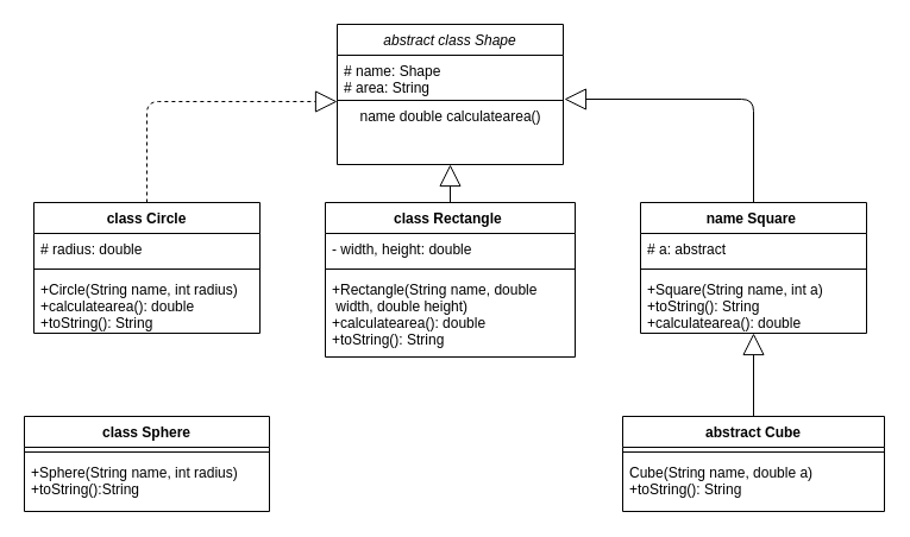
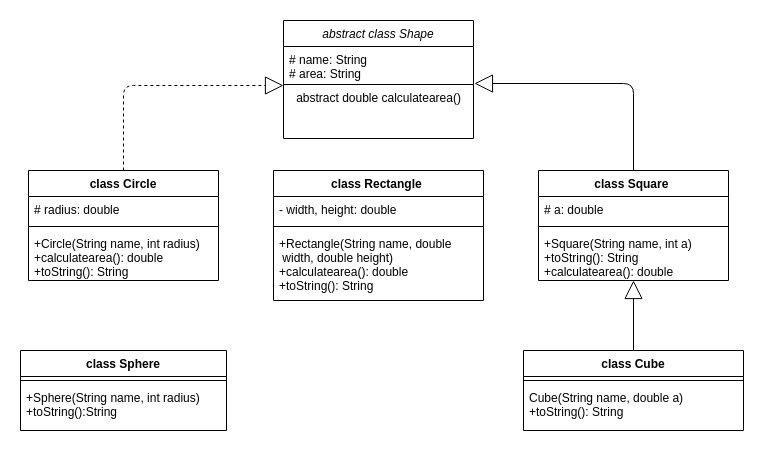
- <mxCell id="3" value="# name: Shape&#10;# area: String" style="text;align=left;verticalAlign=top;spacingLeft=4;spacingRight=4;overflow=hidden;rotatable=0;points=[[0,0.5],[1,0.5]];portConstraint=eastwest;rounded=0;shadow=0;html=0;" parent="2" vertex="1"><mxGeometry y="26" width="190" height="34" as="geometry" /></mxCell>
+ <mxCell id="3" value="# name: String&#10;# area: String" style="text;align=left;verticalAlign=top;spacingLeft=4;spacingRight=4;overflow=hidden;rotatable=0;points=[[0,0.5],[1,0.5]];portConstraint=eastwest;rounded=0;shadow=0;html=0;" parent="2" vertex="1"><mxGeometry y="26" width="190" height="34" as="geometry" /></mxCell>
- <mxCell id="5" value="name double calculatearea()" style="text;html=1;align=center;verticalAlign=middle;resizable=0;points=[];autosize=1;" vertex="1" parent="2"><mxGeometry y="68" width="190" height="20" as="geometry" /></mxCell>
+ <mxCell id="5" value="abstract double calculatearea()" style="text;html=1;align=center;verticalAlign=middle;resizable=0;points=[];autosize=1;" vertex="1" parent="2"><mxGeometry y="68" width="190" height="20" as="geometry" /></mxCell>
- <mxCell id="23" value="" style="endArrow=block;endSize=16;endFill=0;html=1;" edge="1" parent="1" source="14" target="2"><mxGeometry width="160" relative="1" as="geometry"><mxPoint x="294" y="360" as="sourcePoint" /><mxPoint x="454" y="360" as="targetPoint" /></mxGeometry></mxCell>
- <mxCell id="10" value="name Square " style="swimlane;fontStyle=1;align=center;verticalAlign=top;childLayout=stackLayout;horizontal=1;startSize=26;horizontalStack=0;resizeParent=1;resizeParentMax=0;resizeLast=0;collapsible=1;marginBottom=0;" vertex="1" parent="1"><mxGeometry x="538" y="170" width="190" height="110" as="geometry" /></mxCell>
+ <mxCell id="10" value="class Square " style="swimlane;fontStyle=1;align=center;verticalAlign=top;childLayout=stackLayout;horizontal=1;startSize=26;horizontalStack=0;resizeParent=1;resizeParentMax=0;resizeLast=0;collapsible=1;marginBottom=0;" vertex="1" parent="1"><mxGeometry x="538" y="170" width="190" height="110" as="geometry" /></mxCell>
- <mxCell id="11" value="# a: abstract" style="text;strokeColor=none;fillColor=none;align=left;verticalAlign=top;spacingLeft=4;spacingRight=4;overflow=hidden;rotatable=0;points=[[0,0.5],[1,0.5]];portConstraint=eastwest;" vertex="1" parent="10"><mxGeometry y="26" width="190" height="26" as="geometry" /></mxCell>
+ <mxCell id="11" value="# a: double" style="text;strokeColor=none;fillColor=none;align=left;verticalAlign=top;spacingLeft=4;spacingRight=4;overflow=hidden;rotatable=0;points=[[0,0.5],[1,0.5]];portConstraint=eastwest;" vertex="1" parent="10"><mxGeometry y="26" width="190" height="26" as="geometry" /></mxCell>
- <mxCell id="18" value="abstract Cube" style="swimlane;fontStyle=1;align=center;verticalAlign=top;childLayout=stackLayout;horizontal=1;startSize=26;horizontalStack=0;resizeParent=1;resizeParentMax=0;resizeLast=0;collapsible=1;marginBottom=0;" vertex="1" parent="1"><mxGeometry x="523" y="350" width="220" height="80" as="geometry" /></mxCell>
+ <mxCell id="18" value="class Cube" style="swimlane;fontStyle=1;align=center;verticalAlign=top;childLayout=stackLayout;horizontal=1;startSize=26;horizontalStack=0;resizeParent=1;resizeParentMax=0;resizeLast=0;collapsible=1;marginBottom=0;" vertex="1" parent="1"><mxGeometry x="523" y="350" width="220" height="80" as="geometry" /></mxCell>
